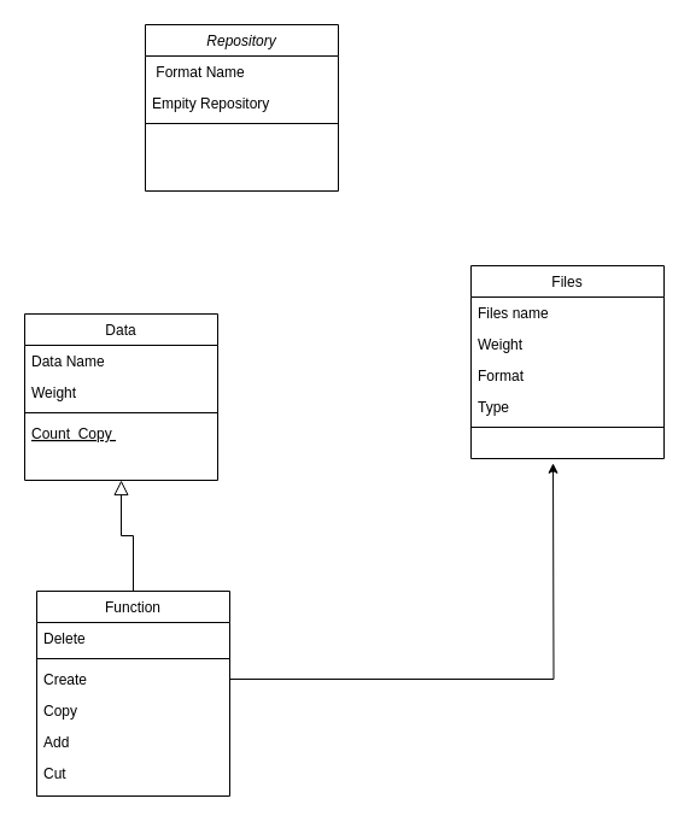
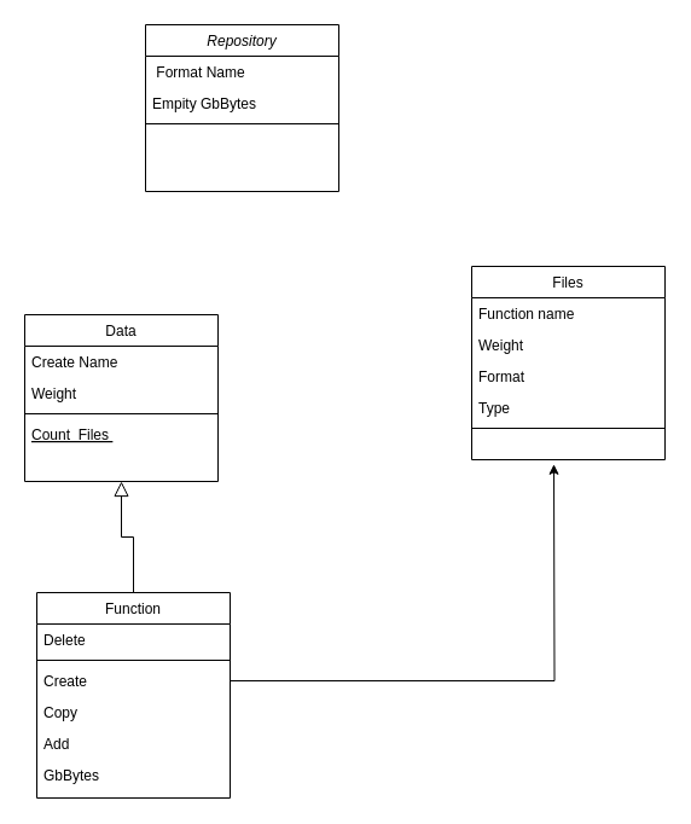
- <mxCell id="4" value="Empity Repository" style="text;align=left;verticalAlign=top;spacingLeft=4;spacingRight=4;overflow=hidden;rotatable=0;points=[[0,0.5],[1,0.5]];portConstraint=eastwest;rounded=0;shadow=0;html=0;" parent="2" vertex="1"><mxGeometry y="52" width="160" height="26" as="geometry" /></mxCell>
+ <mxCell id="4" value="Empity GbBytes" style="text;align=left;verticalAlign=top;spacingLeft=4;spacingRight=4;overflow=hidden;rotatable=0;points=[[0,0.5],[1,0.5]];portConstraint=eastwest;rounded=0;shadow=0;html=0;" parent="2" vertex="1"><mxGeometry y="52" width="160" height="26" as="geometry" /></mxCell>
- <mxCell id="20" value="Files name" style="text;align=left;verticalAlign=top;spacingLeft=4;spacingRight=4;overflow=hidden;rotatable=0;points=[[0,0.5],[1,0.5]];portConstraint=eastwest;" parent="19" vertex="1"><mxGeometry y="26" width="160" height="26" as="geometry" /></mxCell>
+ <mxCell id="20" value="Function name" style="text;align=left;verticalAlign=top;spacingLeft=4;spacingRight=4;overflow=hidden;rotatable=0;points=[[0,0.5],[1,0.5]];portConstraint=eastwest;" parent="19" vertex="1"><mxGeometry y="26" width="160" height="26" as="geometry" /></mxCell>
- <mxCell id="7" value="Data Name" style="text;align=left;verticalAlign=top;spacingLeft=4;spacingRight=4;overflow=hidden;rotatable=0;points=[[0,0.5],[1,0.5]];portConstraint=eastwest;" parent="6" vertex="1"><mxGeometry y="26" width="160" height="26" as="geometry" /></mxCell>
+ <mxCell id="7" value="Create Name" style="text;align=left;verticalAlign=top;spacingLeft=4;spacingRight=4;overflow=hidden;rotatable=0;points=[[0,0.5],[1,0.5]];portConstraint=eastwest;" parent="6" vertex="1"><mxGeometry y="26" width="160" height="26" as="geometry" /></mxCell>
- <mxCell id="10" value="Count  Copy " style="text;align=left;verticalAlign=top;spacingLeft=4;spacingRight=4;overflow=hidden;rotatable=0;points=[[0,0.5],[1,0.5]];portConstraint=eastwest;fontStyle=4" parent="6" vertex="1"><mxGeometry y="86" width="160" height="26" as="geometry" /></mxCell>
+ <mxCell id="10" value="Count  Files " style="text;align=left;verticalAlign=top;spacingLeft=4;spacingRight=4;overflow=hidden;rotatable=0;points=[[0,0.5],[1,0.5]];portConstraint=eastwest;fontStyle=4" parent="6" vertex="1"><mxGeometry y="86" width="160" height="26" as="geometry" /></mxCell>
- <mxCell id="17" value="Cut" style="text;align=left;verticalAlign=top;spacingLeft=4;spacingRight=4;overflow=hidden;rotatable=0;points=[[0,0.5],[1,0.5]];portConstraint=eastwest;" vertex="1" parent="11"><mxGeometry y="138" width="160" height="26" as="geometry" /></mxCell>
+ <mxCell id="17" value="GbBytes" style="text;align=left;verticalAlign=top;spacingLeft=4;spacingRight=4;overflow=hidden;rotatable=0;points=[[0,0.5],[1,0.5]];portConstraint=eastwest;" vertex="1" parent="11"><mxGeometry y="138" width="160" height="26" as="geometry" /></mxCell>
